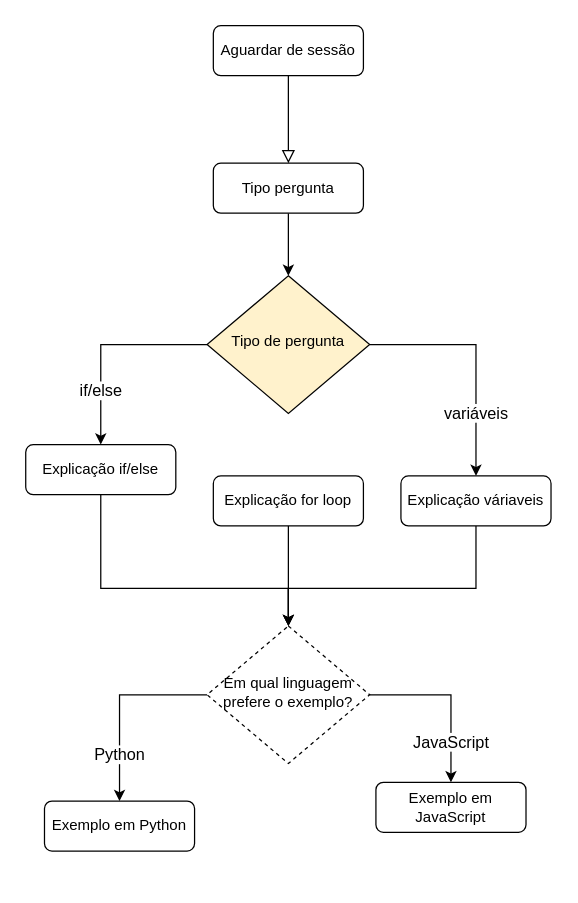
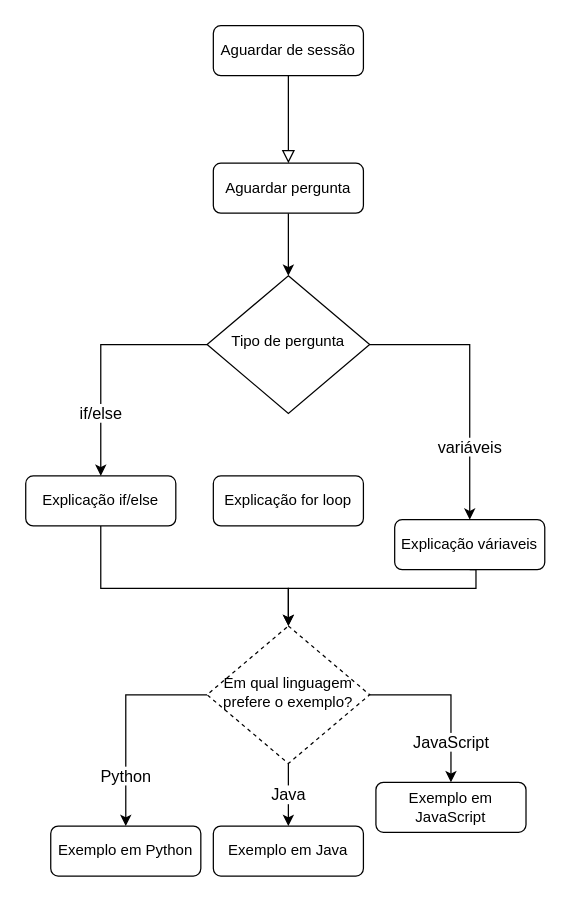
- <mxCell id="5" value="Tipo pergunta" style="rounded=1;whiteSpace=wrap;html=1;fontSize=12;glass=0;strokeWidth=1;shadow=0;" vertex="1" parent="1"><mxGeometry x="170" y="130" width="120" height="40" as="geometry" /></mxCell>
+ <mxCell id="5" value="Aguardar pergunta" style="rounded=1;whiteSpace=wrap;html=1;fontSize=12;glass=0;strokeWidth=1;shadow=0;" vertex="1" parent="1"><mxGeometry x="170" y="130" width="120" height="40" as="geometry" /></mxCell>
- <mxCell id="8" value="Tipo de pergunta" style="rhombus;whiteSpace=wrap;html=1;shadow=0;fontFamily=Helvetica;fontSize=12;align=center;strokeWidth=1;spacing=6;spacingTop=-4;fillColor=#fff2cc;" vertex="1" parent="1"><mxGeometry x="165" y="220" width="130" height="110" as="geometry" /></mxCell>
+ <mxCell id="8" value="Tipo de pergunta" style="rhombus;whiteSpace=wrap;html=1;shadow=0;fontFamily=Helvetica;fontSize=12;align=center;strokeWidth=1;spacing=6;spacingTop=-4;" vertex="1" parent="1"><mxGeometry x="165" y="220" width="130" height="110" as="geometry" /></mxCell>
- <mxCell id="10" value="Explicação if/else" style="rounded=1;whiteSpace=wrap;html=1;fontSize=12;glass=0;strokeWidth=1;shadow=0;" vertex="1" parent="1"><mxGeometry x="20" y="355" width="120" height="40" as="geometry" /></mxCell>
+ <mxCell id="10" value="Explicação if/else" style="rounded=1;whiteSpace=wrap;html=1;fontSize=12;glass=0;strokeWidth=1;shadow=0;" vertex="1" parent="1"><mxGeometry x="20" y="380" width="120" height="40" as="geometry" /></mxCell>
- <mxCell id="12" value="Explicação váriaveis" style="rounded=1;whiteSpace=wrap;html=1;fontSize=12;glass=0;strokeWidth=1;shadow=0;" vertex="1" parent="1"><mxGeometry x="320" y="380" width="120" height="40" as="geometry" /></mxCell>
+ <mxCell id="12" value="Explicação váriaveis" style="rounded=1;whiteSpace=wrap;html=1;fontSize=12;glass=0;strokeWidth=1;shadow=0;" vertex="1" parent="1"><mxGeometry x="315" y="415" width="120" height="40" as="geometry" /></mxCell>
- <mxCell id="14" style="edgeStyle=orthogonalEdgeStyle;rounded=0;jumpSize=10;orthogonalLoop=1;jettySize=auto;html=1;entryX=0.5;entryY=0;entryDx=0;entryDy=0;fontSize=13;" edge="1" parent="1" source="15" target="19"><mxGeometry relative="1" as="geometry" /></mxCell>
+ <mxCell id="17" value="Java" style="edgeStyle=orthogonalEdgeStyle;rounded=0;jumpSize=10;orthogonalLoop=1;jettySize=auto;html=1;fontSize=13;entryX=0.5;entryY=0;entryDx=0;entryDy=0;" edge="1" parent="1" source="19" target="21"><mxGeometry relative="1" as="geometry"><mxPoint x="230" y="710" as="targetPoint" /></mxGeometry></mxCell>
- <mxCell id="20" value="Exemplo em Python" style="rounded=1;whiteSpace=wrap;html=1;fontSize=12;glass=0;strokeWidth=1;shadow=0;" vertex="1" parent="1"><mxGeometry x="35" y="640" width="120" height="40" as="geometry" /></mxCell>
+ <mxCell id="20" value="Exemplo em Python" style="rounded=1;whiteSpace=wrap;html=1;fontSize=12;glass=0;strokeWidth=1;shadow=0;" vertex="1" parent="1"><mxGeometry x="40" y="660" width="120" height="40" as="geometry" /></mxCell>
+ <mxCell id="21" value="Exemplo em Java" style="rounded=1;whiteSpace=wrap;html=1;fontSize=12;glass=0;strokeWidth=1;shadow=0;" vertex="1" parent="1"><mxGeometry x="170" y="660" width="120" height="40" as="geometry" /></mxCell>
